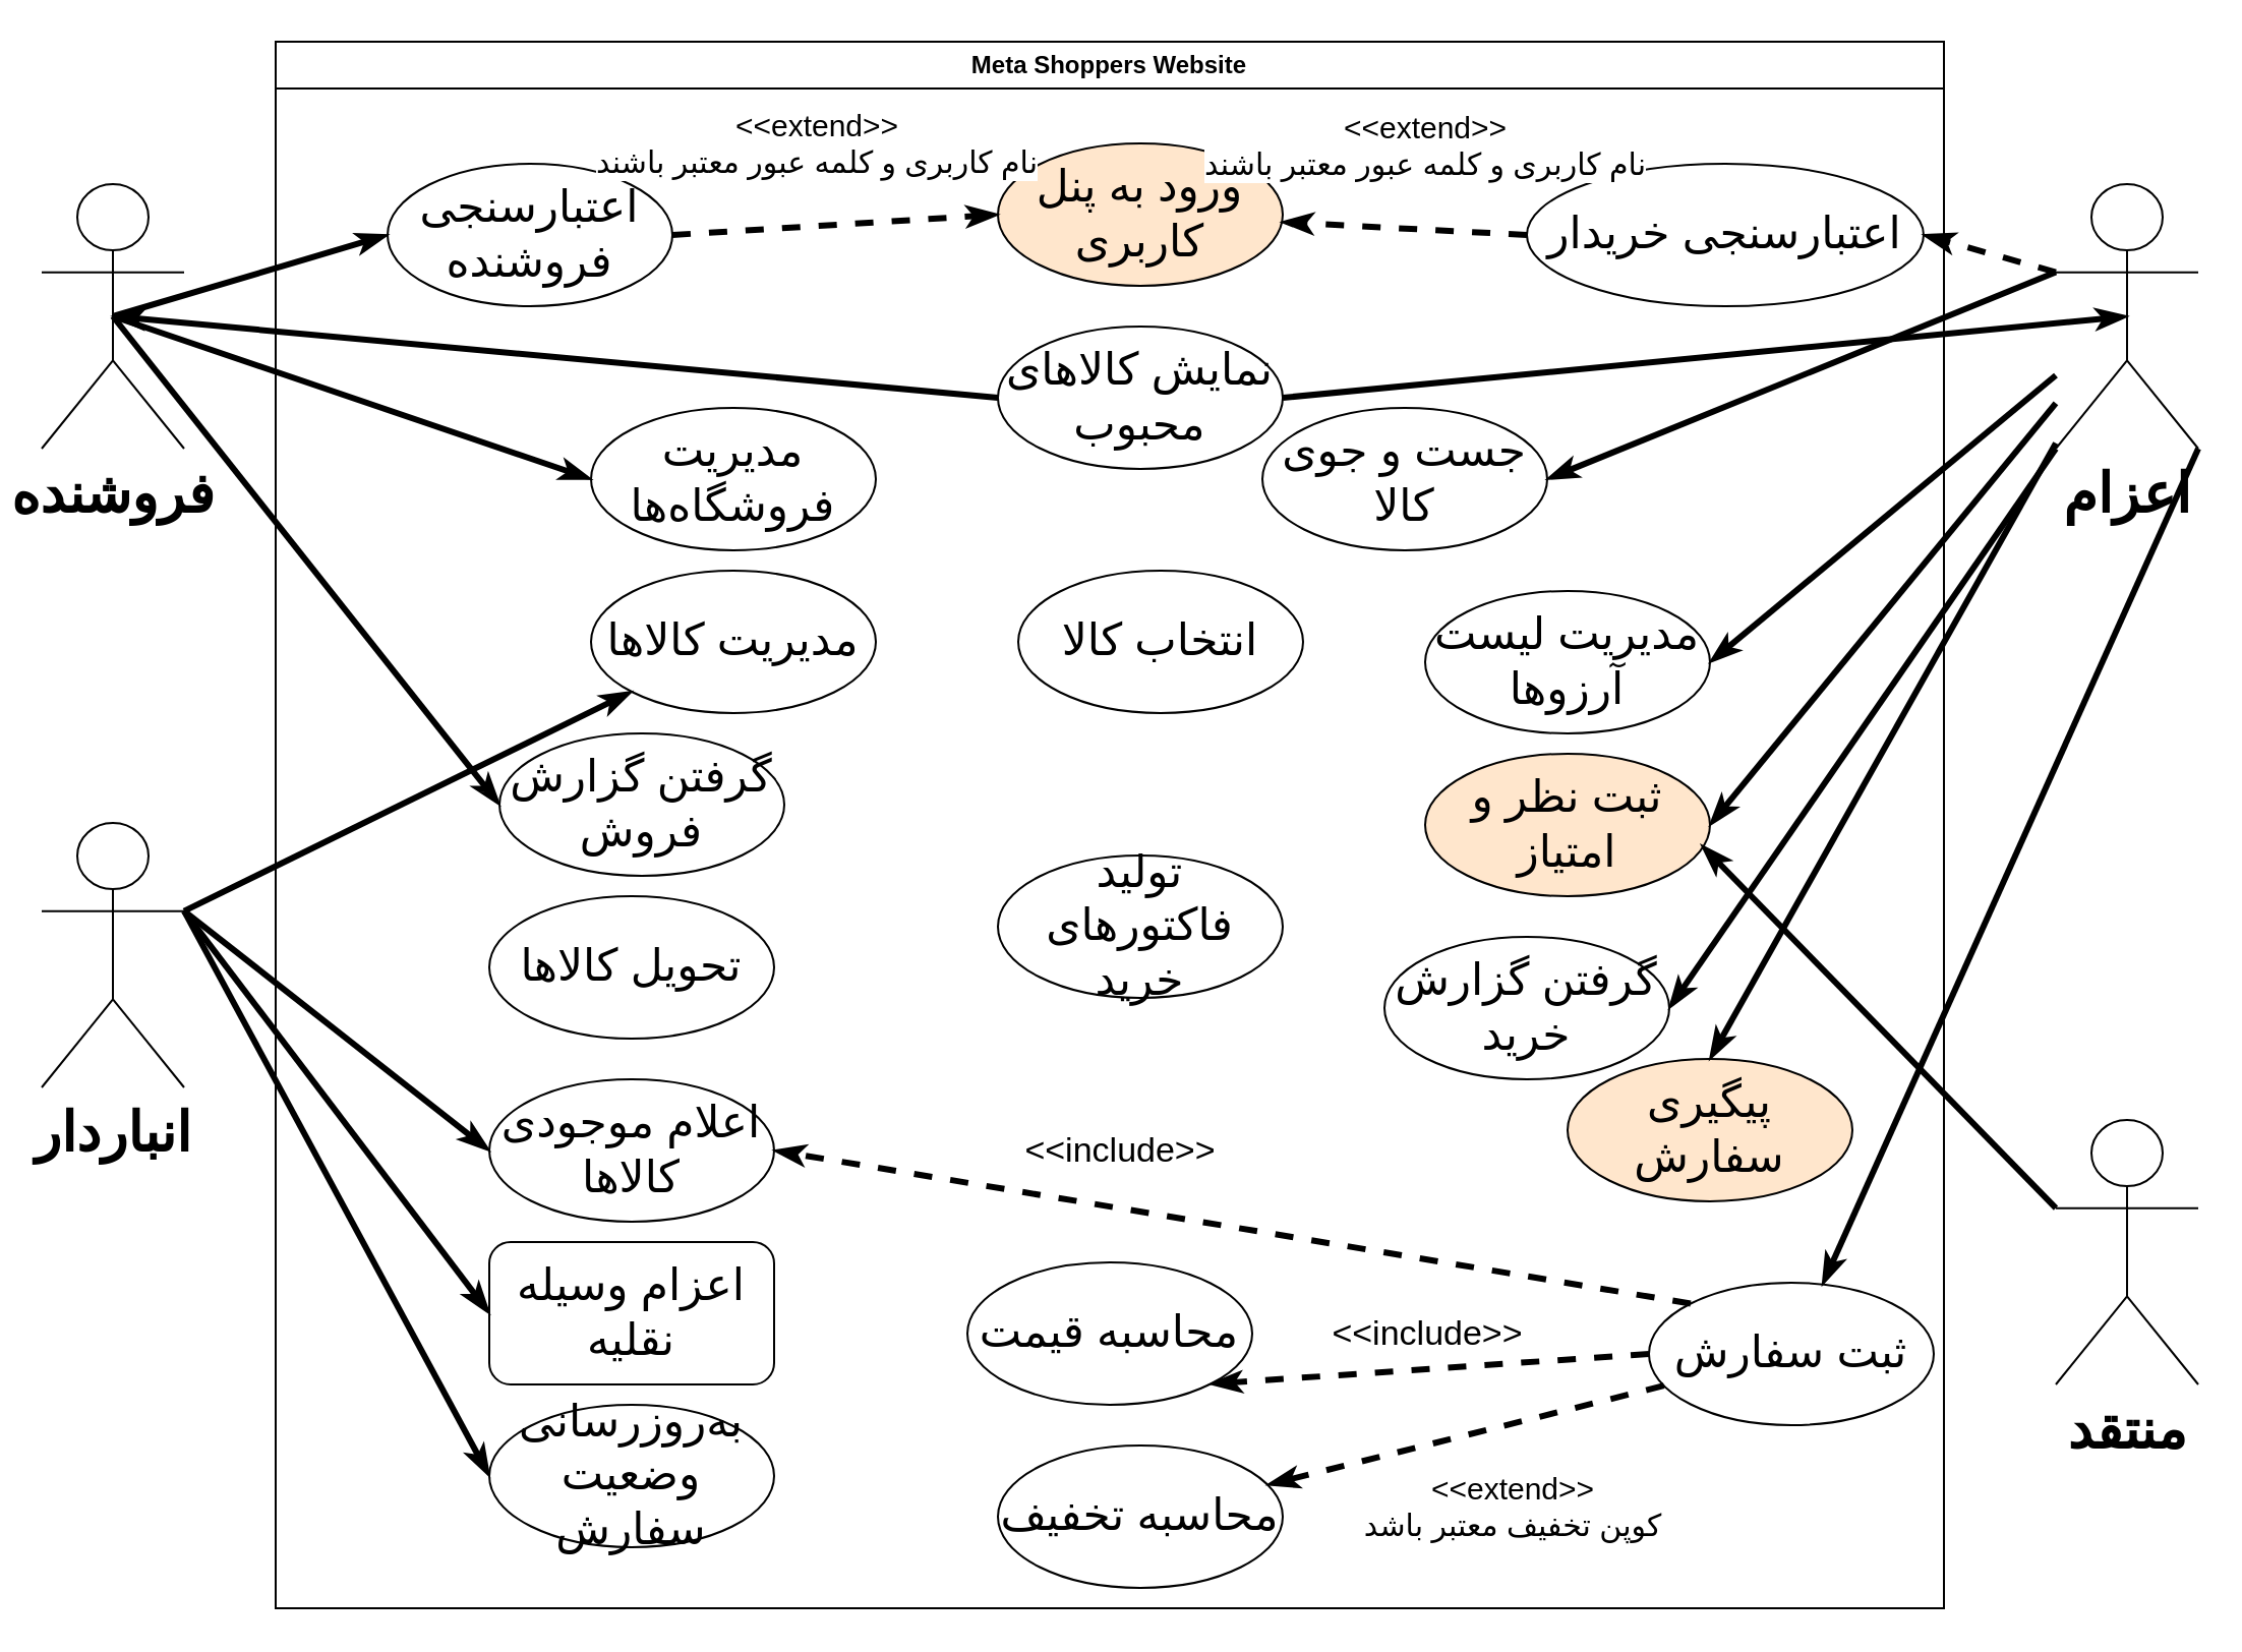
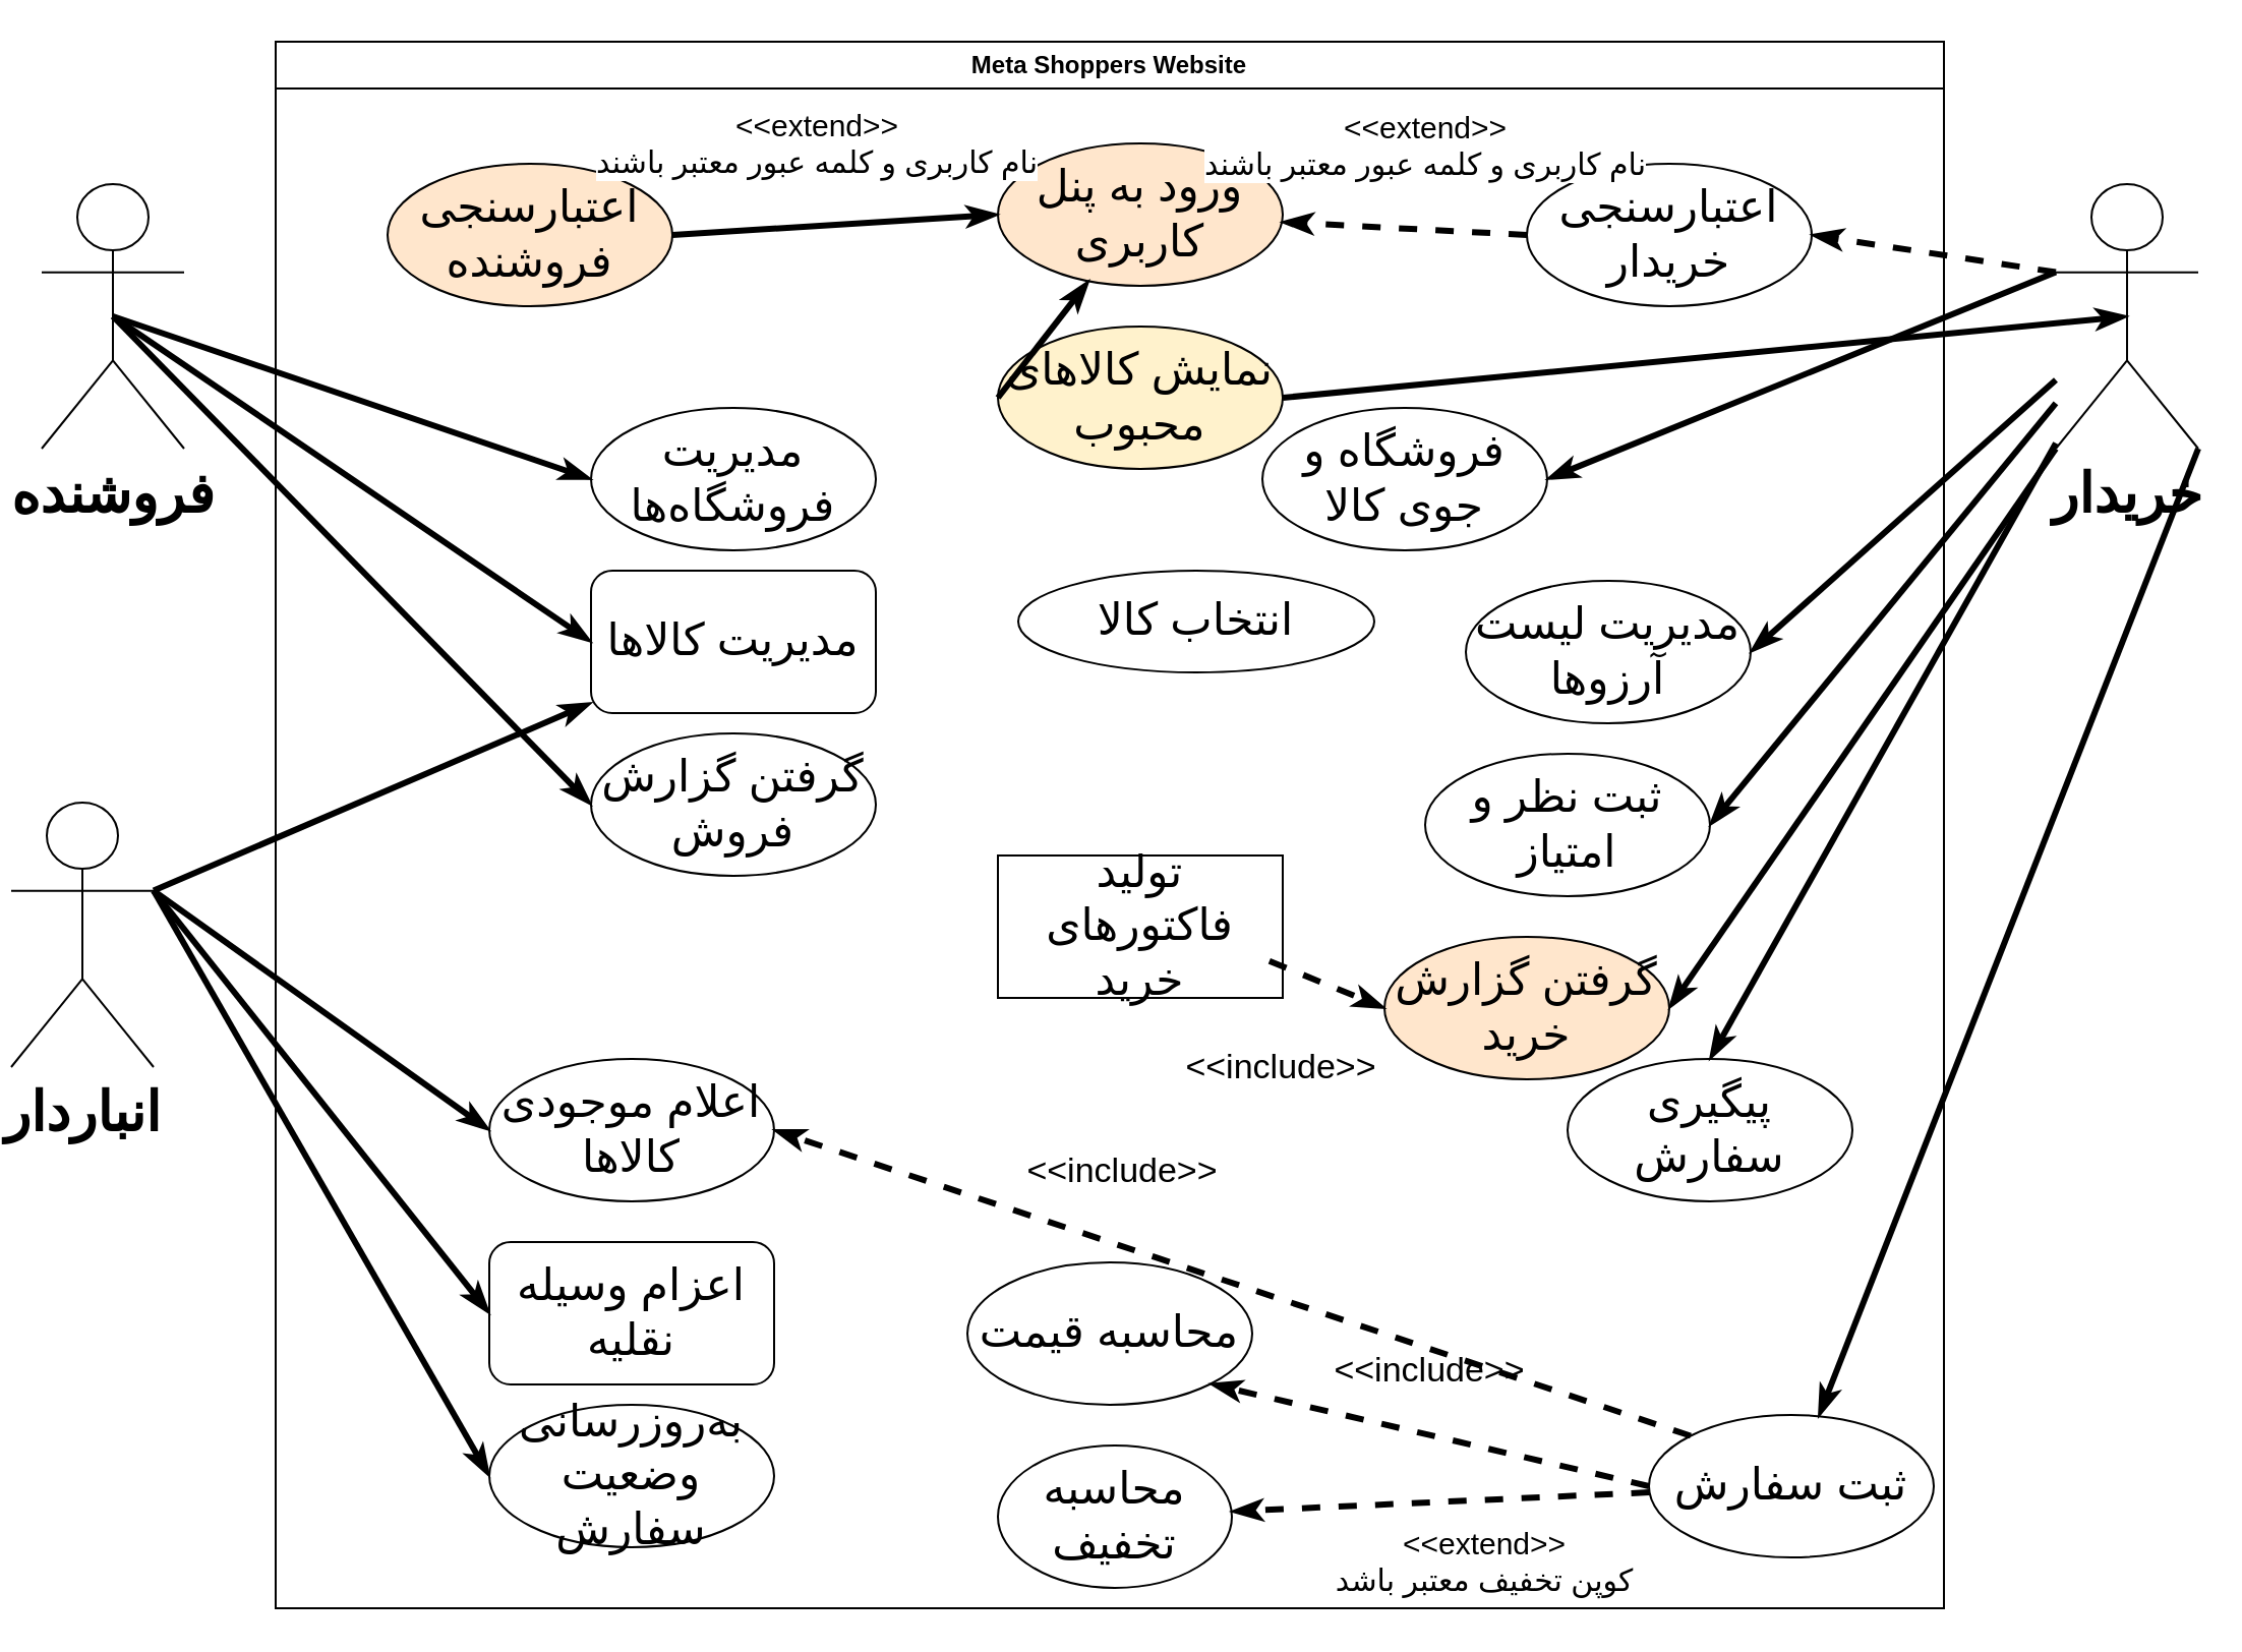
- <mxCell id="14" value="" style="endArrow=classicThin;html=1;rounded=0;exitX=1;exitY=0.5;exitDx=0;exitDy=0;entryX=0;entryY=0.5;entryDx=0;entryDy=0;endFill=1;strokeWidth=3;dashed=1;" parent="2" source="3" target="4" edge="1"><mxGeometry width="50" height="50" relative="1" as="geometry"><mxPoint x="-70" y="125" as="sourcePoint" /><mxPoint x="65" y="105" as="targetPoint" /></mxGeometry></mxCell>
+ <mxCell id="14" value="" style="endArrow=classicThin;html=1;rounded=0;exitX=1;exitY=0.5;exitDx=0;exitDy=0;entryX=0;entryY=0.5;entryDx=0;entryDy=0;endFill=1;strokeWidth=3;dashed=0;" parent="2" source="3" target="4" edge="1"><mxGeometry width="50" height="50" relative="1" as="geometry"><mxPoint x="-70" y="125" as="sourcePoint" /><mxPoint x="65" y="105" as="targetPoint" /></mxGeometry></mxCell>
- <mxCell id="3" value="اعتبارسنجی فروشنده" style="ellipse;whiteSpace=wrap;html=1;fontSize=22;" parent="2" vertex="1"><mxGeometry x="55" y="60" width="140" height="70" as="geometry" /></mxCell>
+ <mxCell id="3" value="اعتبارسنجی فروشنده" style="ellipse;whiteSpace=wrap;html=1;fontSize=22;fillColor=#ffe6cc;" parent="2" vertex="1"><mxGeometry x="55" y="60" width="140" height="70" as="geometry" /></mxCell>
- <mxCell id="7" value="اعتبارسنجی خریدار" style="ellipse;whiteSpace=wrap;html=1;fontSize=22;" parent="2" vertex="1"><mxGeometry x="615" y="60" width="195" height="70" as="geometry" /></mxCell>
+ <mxCell id="7" value="اعتبارسنجی خریدار" style="ellipse;whiteSpace=wrap;html=1;fontSize=22;" parent="2" vertex="1"><mxGeometry x="615" y="60" width="140" height="70" as="geometry" /></mxCell>
- <mxCell id="38" value="" style="endArrow=classicThin;html=1;rounded=0;exitX=0.5;exitY=0.5;exitDx=0;exitDy=0;exitPerimeter=0;entryX=0;entryY=0.5;entryDx=0;entryDy=0;endFill=1;strokeWidth=3;" parent="1" source="36" target="3" edge="1"><mxGeometry width="50" height="50" relative="1" as="geometry"><mxPoint x="40" y="370" as="sourcePoint" /><mxPoint x="90" y="320" as="targetPoint" /></mxGeometry></mxCell>
- <mxCell id="42" value="" style="endArrow=classicThin;html=1;rounded=0;exitX=0;exitY=0.5;exitDx=0;exitDy=0;entryX=0.5;entryY=0.5;entryDx=0;entryDy=0;endFill=1;strokeWidth=3;entryPerimeter=0;" parent="1" source="19" target="36" edge="1"><mxGeometry width="50" height="50" relative="1" as="geometry"><mxPoint x="65" y="165" as="sourcePoint" /><mxPoint x="250" y="265" as="targetPoint" /></mxGeometry></mxCell>
+ <mxCell id="42" value="" style="endArrow=classicThin;html=1;rounded=0;exitX=0;exitY=0.5;exitDx=0;exitDy=0;endFill=1;strokeWidth=3;" parent="1" source="19" target="4" edge="1"><mxGeometry width="50" height="50" relative="1" as="geometry"><mxPoint x="65" y="165" as="sourcePoint" /><mxPoint x="250" y="265" as="targetPoint" /></mxGeometry></mxCell>
- <mxCell id="19" value="نمایش کالاهای محبوب" style="ellipse;whiteSpace=wrap;html=1;fontSize=22;" parent="2" vertex="1"><mxGeometry x="355" y="140" width="140" height="70" as="geometry" /></mxCell>
+ <mxCell id="19" value="نمایش کالاهای محبوب" style="ellipse;whiteSpace=wrap;html=1;fontSize=22;fillColor=#fff2cc;" parent="2" vertex="1"><mxGeometry x="355" y="140" width="140" height="70" as="geometry" /></mxCell>
- <mxCell id="33" value="جست و جوی کالا" style="ellipse;whiteSpace=wrap;html=1;fontSize=22;" parent="2" vertex="1"><mxGeometry x="485" y="180" width="140" height="70" as="geometry" /></mxCell>
+ <mxCell id="33" value="فروشگاه و جوی کالا" style="ellipse;whiteSpace=wrap;html=1;fontSize=22;" parent="2" vertex="1"><mxGeometry x="485" y="180" width="140" height="70" as="geometry" /></mxCell>
- <mxCell id="37" value="اعزام" style="shape=umlActor;verticalLabelPosition=bottom;verticalAlign=top;html=1;outlineConnect=0;fontSize=27;fontStyle=1" parent="1" vertex="1"><mxGeometry x="1010" y="90" width="70" height="130" as="geometry" /></mxCell>
+ <mxCell id="37" value="خریدار" style="shape=umlActor;verticalLabelPosition=bottom;verticalAlign=top;html=1;outlineConnect=0;fontSize=27;fontStyle=1" parent="1" vertex="1"><mxGeometry x="1010" y="90" width="70" height="130" as="geometry" /></mxCell>
+ <mxCell id="40" value="" style="endArrow=classicThin;html=1;rounded=0;exitX=0.5;exitY=0.5;exitDx=0;exitDy=0;exitPerimeter=0;entryX=0;entryY=0.5;entryDx=0;entryDy=0;endFill=1;strokeWidth=3;" parent="1" source="36" target="6" edge="1"><mxGeometry width="50" height="50" relative="1" as="geometry"><mxPoint x="65" y="165" as="sourcePoint" /><mxPoint x="250" y="265" as="targetPoint" /></mxGeometry></mxCell>
- <mxCell id="6" value="مدیریت کالاها" style="ellipse;whiteSpace=wrap;html=1;fontSize=22;" parent="2" vertex="1"><mxGeometry x="155" y="260" width="140" height="70" as="geometry" /></mxCell>
+ <mxCell id="6" value="مدیریت کالاها" style="whiteSpace=wrap;html=1;fontSize=22;rounded=1;" parent="2" vertex="1"><mxGeometry x="155" y="260" width="140" height="70" as="geometry" /></mxCell>
- <mxCell id="8" value="انتخاب کالا" style="ellipse;whiteSpace=wrap;html=1;fontSize=22;" parent="2" vertex="1"><mxGeometry x="365" y="260" width="140" height="70" as="geometry" /></mxCell>
+ <mxCell id="8" value="انتخاب کالا" style="ellipse;whiteSpace=wrap;html=1;fontSize=22;" parent="2" vertex="1"><mxGeometry x="365" y="260" width="175" height="50" as="geometry" /></mxCell>
- <mxCell id="9" value="مدیریت لیست آرزوها" style="ellipse;whiteSpace=wrap;html=1;fontSize=22;" parent="2" vertex="1"><mxGeometry x="565" y="270" width="140" height="70" as="geometry" /></mxCell>
+ <mxCell id="9" value="مدیریت لیست آرزوها" style="ellipse;whiteSpace=wrap;html=1;fontSize=22;" parent="2" vertex="1"><mxGeometry x="585" y="265" width="140" height="70" as="geometry" /></mxCell>
- <mxCell id="18" value="گرفتن گزارش فروش" style="ellipse;whiteSpace=wrap;html=1;fontSize=22;" parent="2" vertex="1"><mxGeometry x="110" y="340" width="140" height="70" as="geometry" /></mxCell>
+ <mxCell id="18" value="گرفتن گزارش فروش" style="ellipse;whiteSpace=wrap;html=1;fontSize=22;" parent="2" vertex="1"><mxGeometry x="155" y="340" width="140" height="70" as="geometry" /></mxCell>
- <mxCell id="10" value="ثبت نظر و امتیاز" style="ellipse;whiteSpace=wrap;html=1;fontSize=22;fillColor=#ffe6cc;" parent="2" vertex="1"><mxGeometry x="565" y="350" width="140" height="70" as="geometry" /></mxCell>
+ <mxCell id="10" value="ثبت نظر و امتیاز" style="ellipse;whiteSpace=wrap;html=1;fontSize=22;" parent="2" vertex="1"><mxGeometry x="565" y="350" width="140" height="70" as="geometry" /></mxCell>
- <mxCell id="12" value="تولید فاکتورهای خرید" style="ellipse;whiteSpace=wrap;html=1;fontSize=22;" parent="2" vertex="1"><mxGeometry x="355" y="400" width="140" height="70" as="geometry" /></mxCell>
+ <mxCell id="12" value="تولید فاکتورهای خرید" style="whiteSpace=wrap;html=1;fontSize=22;rounded=0;" parent="2" vertex="1"><mxGeometry x="355" y="400" width="140" height="70" as="geometry" /></mxCell>
- <mxCell id="51" value="انباردار" style="shape=umlActor;verticalLabelPosition=bottom;verticalAlign=top;html=1;outlineConnect=0;fontSize=27;fontStyle=1" parent="1" vertex="1"><mxGeometry x="20" y="404" width="70" height="130" as="geometry" /></mxCell>
+ <mxCell id="51" value="انباردار" style="shape=umlActor;verticalLabelPosition=bottom;verticalAlign=top;html=1;outlineConnect=0;fontSize=27;fontStyle=1" parent="1" vertex="1"><mxGeometry x="5" y="394" width="70" height="130" as="geometry" /></mxCell>
- <mxCell id="50" value="" style="endArrow=classicThin;html=1;rounded=0;entryX=0.971;entryY=0.643;entryDx=0;entryDy=0;endFill=1;strokeWidth=3;exitX=0;exitY=0.333;exitDx=0;exitDy=0;exitPerimeter=0;entryPerimeter=0;" parent="1" source="49" target="10" edge="1"><mxGeometry width="50" height="50" relative="1" as="geometry"><mxPoint x="1020" y="211" as="sourcePoint" /><mxPoint x="850" y="435" as="targetPoint" /></mxGeometry></mxCell>
- <mxCell id="29" value="تحویل کالاها" style="ellipse;whiteSpace=wrap;html=1;fontSize=22;" parent="2" vertex="1"><mxGeometry x="105" y="420" width="140" height="70" as="geometry" /></mxCell>
+ <mxCell id="21" value="" style="endArrow=classicThin;html=1;rounded=0;exitX=0.953;exitY=0.741;exitDx=0;exitDy=0;entryX=0;entryY=0.5;entryDx=0;entryDy=0;endFill=1;strokeWidth=3;dashed=1;exitPerimeter=0;" parent="2" source="12" target="11" edge="1"><mxGeometry width="50" height="50" relative="1" as="geometry"><mxPoint x="-70" y="125" as="sourcePoint" /><mxPoint x="115" y="385" as="targetPoint" /></mxGeometry></mxCell>
+ <mxCell id="22" value="&amp;lt;&amp;lt;include&amp;gt;&amp;gt;" style="edgeLabel;html=1;align=center;verticalAlign=middle;resizable=0;points=[];fontSize=17;" parent="21" vertex="1" connectable="0"><mxGeometry x="0.457" y="-4" relative="1" as="geometry"><mxPoint x="-35" y="32" as="offset" /></mxGeometry></mxCell>
- <mxCell id="11" value="گرفتن گزارش خرید" style="ellipse;whiteSpace=wrap;html=1;fontSize=22;" parent="2" vertex="1"><mxGeometry x="545" y="440" width="140" height="70" as="geometry" /></mxCell>
+ <mxCell id="11" value="گرفتن گزارش خرید" style="ellipse;whiteSpace=wrap;html=1;fontSize=22;fillColor=#ffe6cc;" parent="2" vertex="1"><mxGeometry x="545" y="440" width="140" height="70" as="geometry" /></mxCell>
- <mxCell id="13" value="پیگیری سفارش" style="ellipse;whiteSpace=wrap;html=1;fontSize=22;fillColor=#ffe6cc;" parent="2" vertex="1"><mxGeometry x="635" y="500" width="140" height="70" as="geometry" /></mxCell>
+ <mxCell id="13" value="پیگیری سفارش" style="ellipse;whiteSpace=wrap;html=1;fontSize=22;" parent="2" vertex="1"><mxGeometry x="635" y="500" width="140" height="70" as="geometry" /></mxCell>
- <mxCell id="30" value="اعلام موجودی کالاها" style="ellipse;whiteSpace=wrap;html=1;fontSize=22;" parent="2" vertex="1"><mxGeometry x="105" y="510" width="140" height="70" as="geometry" /></mxCell>
+ <mxCell id="30" value="اعلام موجودی کالاها" style="ellipse;whiteSpace=wrap;html=1;fontSize=22;" parent="2" vertex="1"><mxGeometry x="105" y="500" width="140" height="70" as="geometry" /></mxCell>
- <mxCell id="49" value="منتقد" style="shape=umlActor;verticalLabelPosition=bottom;verticalAlign=top;html=1;outlineConnect=0;fontSize=27;fontStyle=1" parent="1" vertex="1"><mxGeometry x="1010" y="550" width="70" height="130" as="geometry" /></mxCell>
- <mxCell id="23" value="ثبت سفارش" style="ellipse;whiteSpace=wrap;html=1;fontSize=22;" parent="2" vertex="1"><mxGeometry x="675" y="610" width="140" height="70" as="geometry" /></mxCell>
+ <mxCell id="23" value="ثبت سفارش" style="ellipse;whiteSpace=wrap;html=1;fontSize=22;" parent="2" vertex="1"><mxGeometry x="675" y="675" width="140" height="70" as="geometry" /></mxCell>
- <mxCell id="26" value="محاسبه تخفیف" style="ellipse;whiteSpace=wrap;html=1;fontSize=22;" parent="2" vertex="1"><mxGeometry x="355" y="690" width="140" height="70" as="geometry" /></mxCell>
+ <mxCell id="26" value="محاسبه تخفیف" style="ellipse;whiteSpace=wrap;html=1;fontSize=22;" parent="2" vertex="1"><mxGeometry x="355" y="690" width="115" height="70" as="geometry" /></mxCell>
